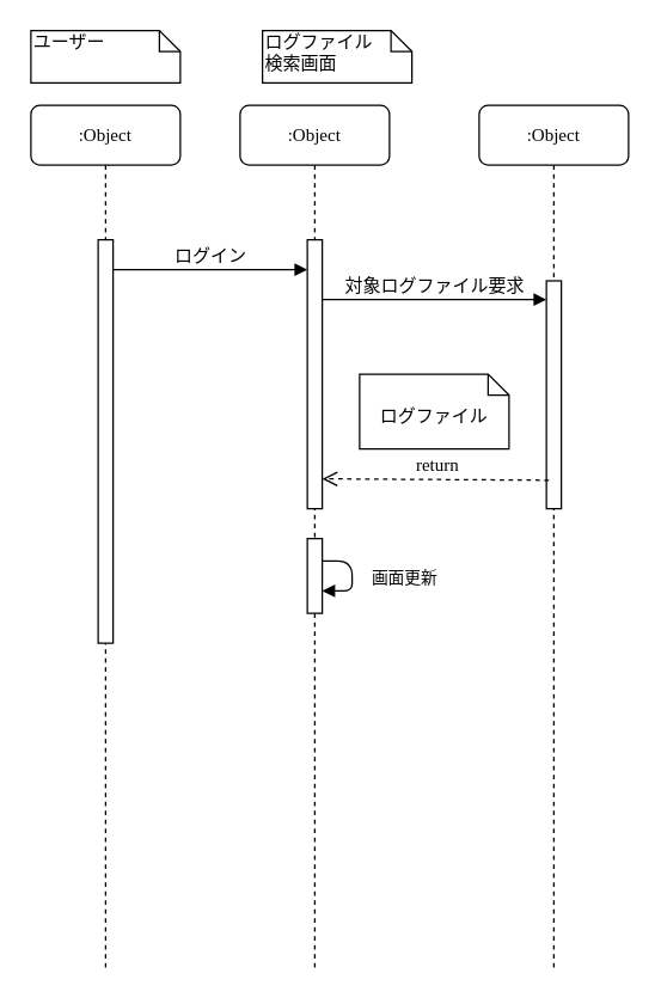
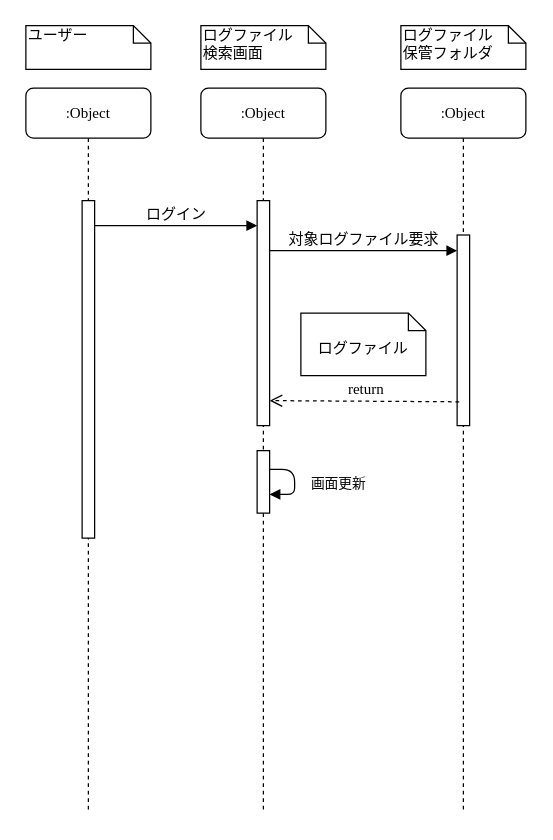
- <mxCell id="12" value="ログファイル&lt;br&gt;検索画面" style="shape=note;whiteSpace=wrap;html=1;size=14;verticalAlign=top;align=left;spacingTop=-6;rounded=0;shadow=0;comic=0;labelBackgroundColor=none;strokeWidth=1;fontFamily=Verdana;fontSize=12" parent="1" vertex="1"><mxGeometry x="175" y="20" width="100" height="35" as="geometry" /></mxCell>
+ <mxCell id="12" value="ログファイル&lt;br&gt;検索画面" style="shape=note;whiteSpace=wrap;html=1;size=14;verticalAlign=top;align=left;spacingTop=-6;rounded=0;shadow=0;comic=0;labelBackgroundColor=none;strokeWidth=1;fontFamily=Verdana;fontSize=12" parent="1" vertex="1"><mxGeometry x="160" y="20" width="100" height="35" as="geometry" /></mxCell>
+ <mxCell id="13" value="ログファイル&lt;br&gt;保管フォルダ" style="shape=note;whiteSpace=wrap;html=1;size=14;verticalAlign=top;align=left;spacingTop=-6;rounded=0;shadow=0;comic=0;labelBackgroundColor=none;strokeWidth=1;fontFamily=Verdana;fontSize=12" parent="1" vertex="1"><mxGeometry x="320" y="20" width="100" height="35" as="geometry" /></mxCell>
